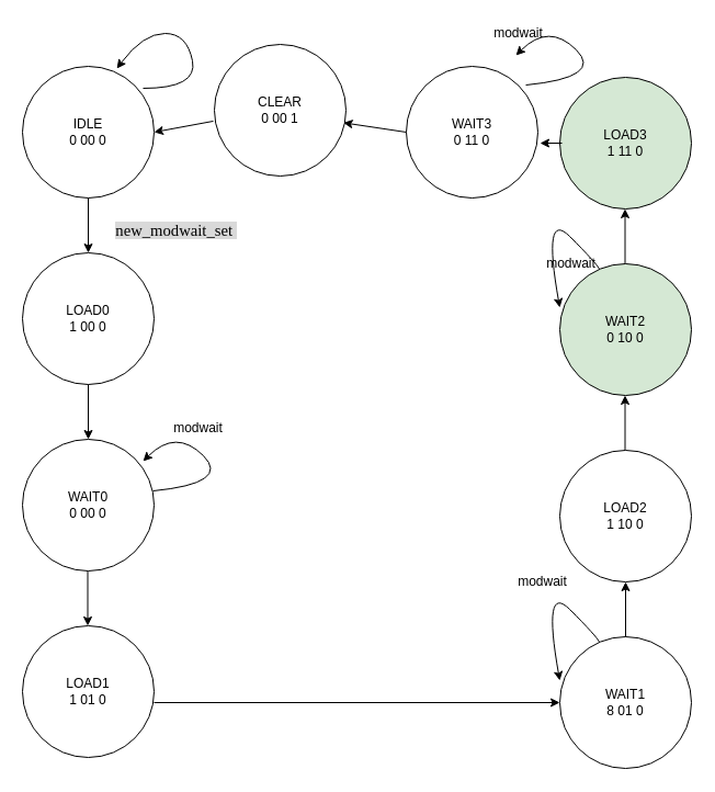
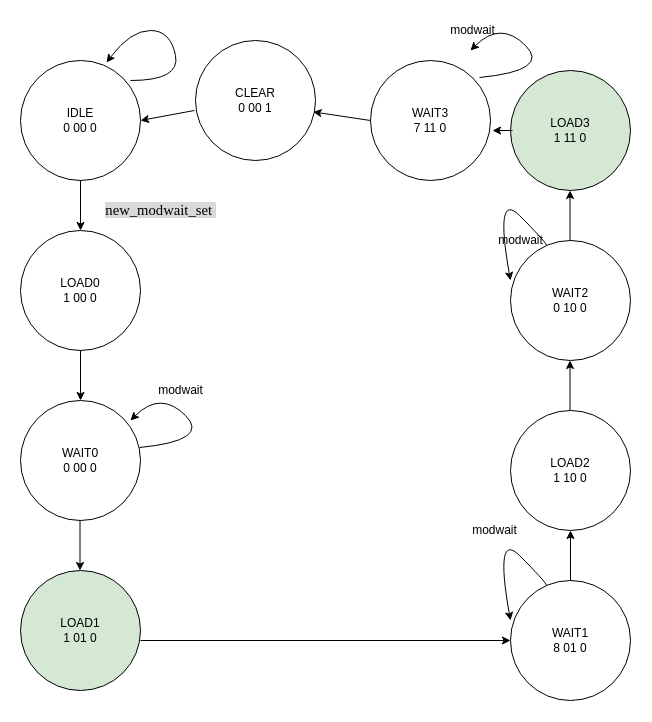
- <mxCell id="26" value="WAIT3&lt;br&gt;0 11 0" style="ellipse;whiteSpace=wrap;html=1;aspect=fixed;" parent="1" vertex="1"><mxGeometry x="370" y="60" width="120" height="120" as="geometry" /></mxCell>
+ <mxCell id="26" value="WAIT3&lt;br&gt;7 11 0" style="ellipse;whiteSpace=wrap;html=1;aspect=fixed;" parent="1" vertex="1"><mxGeometry x="370" y="60" width="120" height="120" as="geometry" /></mxCell>
- <mxCell id="19" value="WAIT2&lt;br&gt;0 10 0" style="ellipse;whiteSpace=wrap;html=1;aspect=fixed;fillColor=#d5e8d4;" parent="1" vertex="1"><mxGeometry x="510" y="240" width="120" height="120" as="geometry" /></mxCell>
+ <mxCell id="19" value="WAIT2&lt;br&gt;0 10 0" style="ellipse;whiteSpace=wrap;html=1;aspect=fixed;" parent="1" vertex="1"><mxGeometry x="510" y="240" width="120" height="120" as="geometry" /></mxCell>
- <mxCell id="9" value="LOAD1&lt;br&gt;1 01 0" style="ellipse;whiteSpace=wrap;html=1;aspect=fixed;" parent="1" vertex="1"><mxGeometry x="20" y="570" width="120" height="120" as="geometry" /></mxCell>
+ <mxCell id="9" value="LOAD1&lt;br&gt;1 01 0" style="ellipse;whiteSpace=wrap;html=1;aspect=fixed;fillColor=#d5e8d4;" parent="1" vertex="1"><mxGeometry x="20" y="570" width="120" height="120" as="geometry" /></mxCell>
